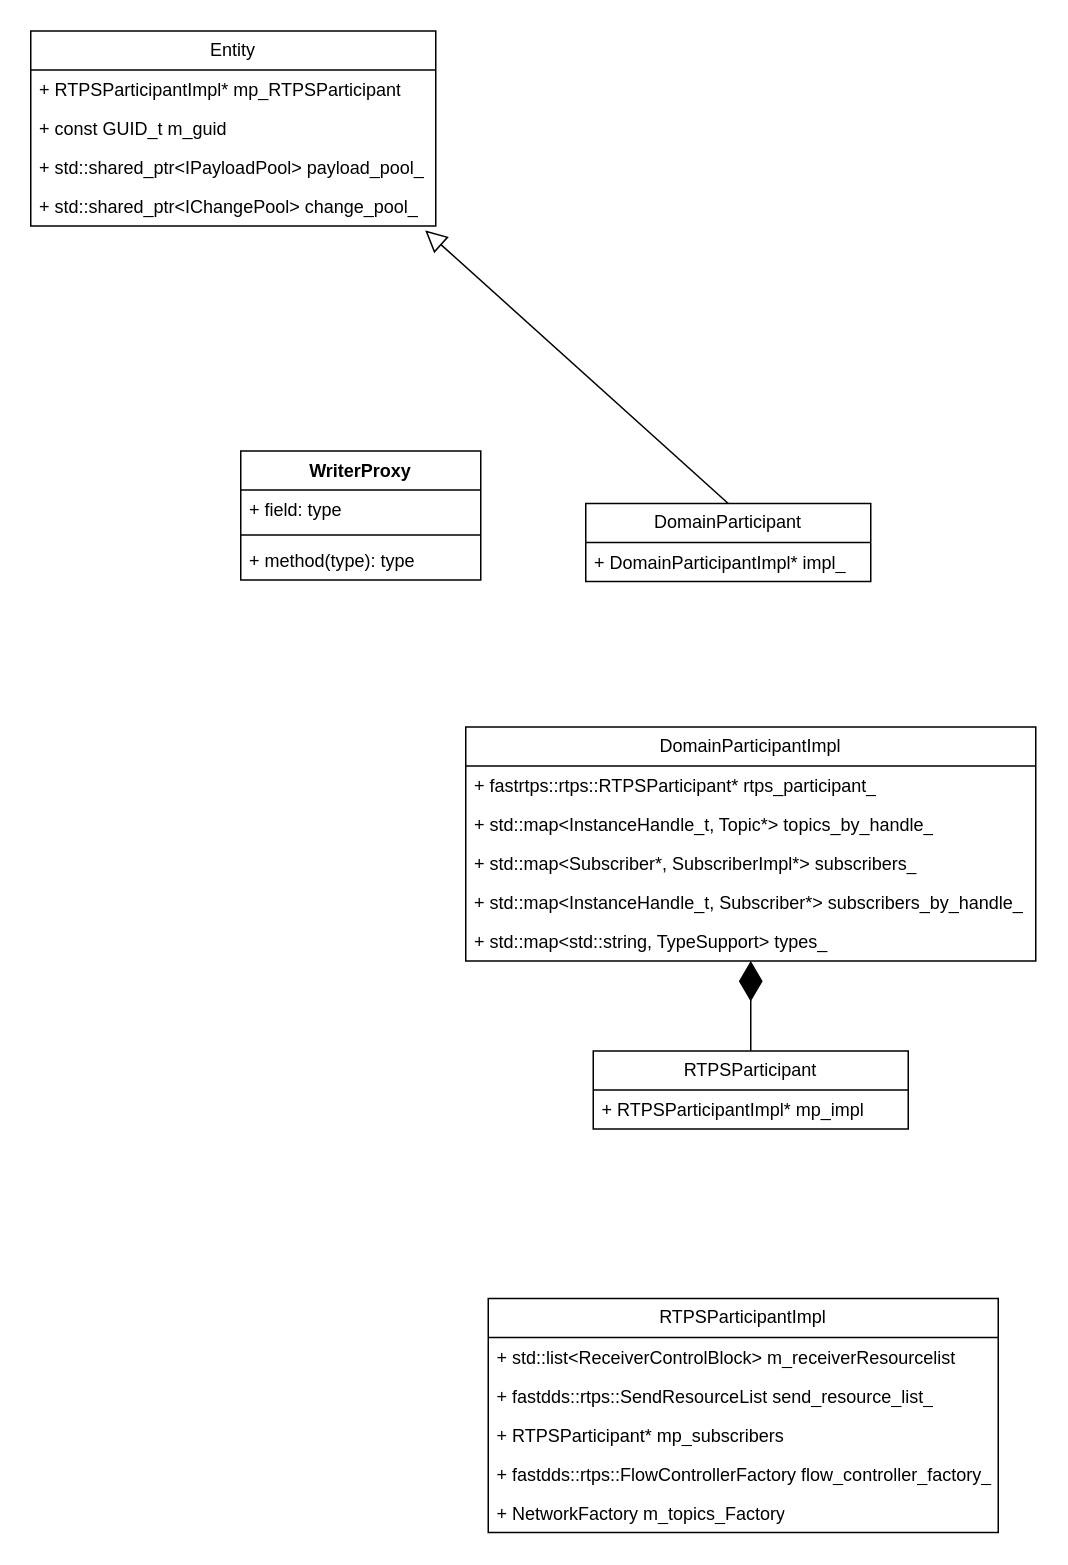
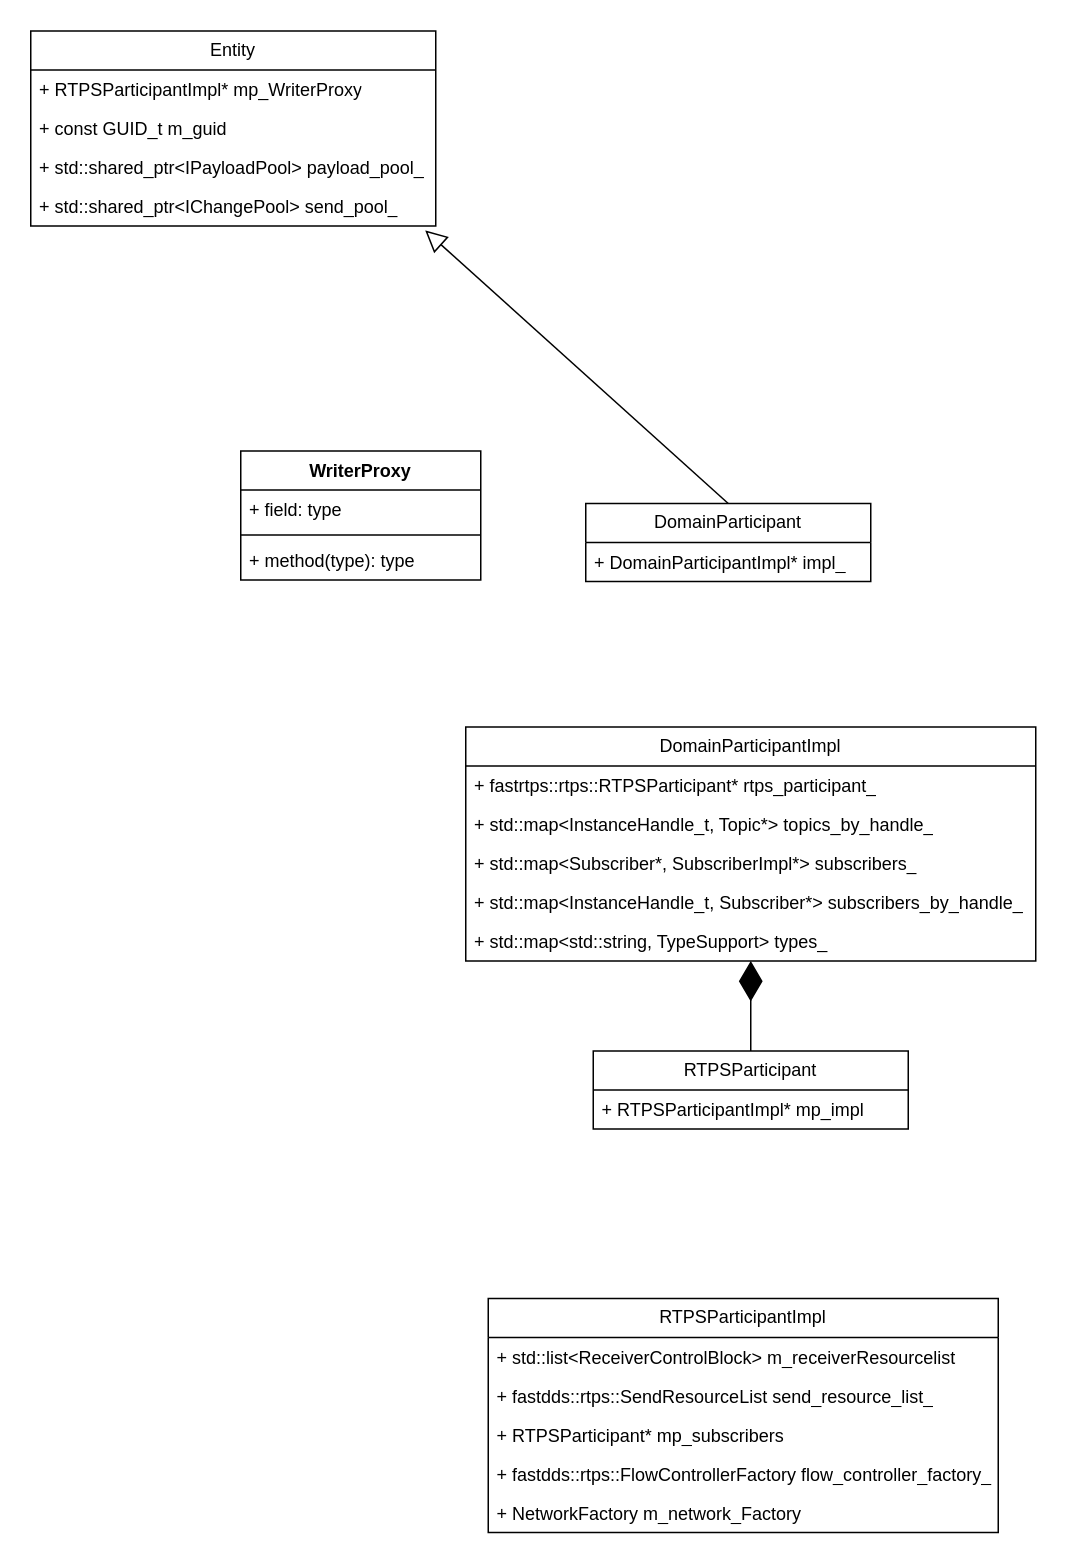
- <mxCell id="24" value="+ RTPSParticipantImpl* mp_RTPSParticipant" style="text;strokeColor=none;fillColor=none;align=left;verticalAlign=top;spacingLeft=4;spacingRight=4;overflow=hidden;rotatable=0;points=[[0,0.5],[1,0.5]];portConstraint=eastwest;whiteSpace=wrap;html=1;" vertex="1" parent="23"><mxGeometry y="26" width="270" height="26" as="geometry" /></mxCell>
+ <mxCell id="24" value="+ RTPSParticipantImpl* mp_WriterProxy" style="text;strokeColor=none;fillColor=none;align=left;verticalAlign=top;spacingLeft=4;spacingRight=4;overflow=hidden;rotatable=0;points=[[0,0.5],[1,0.5]];portConstraint=eastwest;whiteSpace=wrap;html=1;" vertex="1" parent="23"><mxGeometry y="26" width="270" height="26" as="geometry" /></mxCell>
- <mxCell id="27" value="+&amp;nbsp;std::shared_ptr&amp;lt;IChangePool&amp;gt; change_pool_" style="text;strokeColor=none;fillColor=none;align=left;verticalAlign=top;spacingLeft=4;spacingRight=4;overflow=hidden;rotatable=0;points=[[0,0.5],[1,0.5]];portConstraint=eastwest;whiteSpace=wrap;html=1;" vertex="1" parent="23"><mxGeometry y="104" width="270" height="26" as="geometry" /></mxCell>
+ <mxCell id="27" value="+&amp;nbsp;std::shared_ptr&amp;lt;IChangePool&amp;gt; send_pool_" style="text;strokeColor=none;fillColor=none;align=left;verticalAlign=top;spacingLeft=4;spacingRight=4;overflow=hidden;rotatable=0;points=[[0,0.5],[1,0.5]];portConstraint=eastwest;whiteSpace=wrap;html=1;" vertex="1" parent="23"><mxGeometry y="104" width="270" height="26" as="geometry" /></mxCell>
- <mxCell id="22" value="+&amp;nbsp;NetworkFactory m_topics_Factory" style="text;strokeColor=none;fillColor=none;align=left;verticalAlign=top;spacingLeft=4;spacingRight=4;overflow=hidden;rotatable=0;points=[[0,0.5],[1,0.5]];portConstraint=eastwest;whiteSpace=wrap;html=1;" vertex="1" parent="17"><mxGeometry y="130" width="340" height="26" as="geometry" /></mxCell>
+ <mxCell id="22" value="+&amp;nbsp;NetworkFactory m_network_Factory" style="text;strokeColor=none;fillColor=none;align=left;verticalAlign=top;spacingLeft=4;spacingRight=4;overflow=hidden;rotatable=0;points=[[0,0.5],[1,0.5]];portConstraint=eastwest;whiteSpace=wrap;html=1;" vertex="1" parent="17"><mxGeometry y="130" width="340" height="26" as="geometry" /></mxCell>
